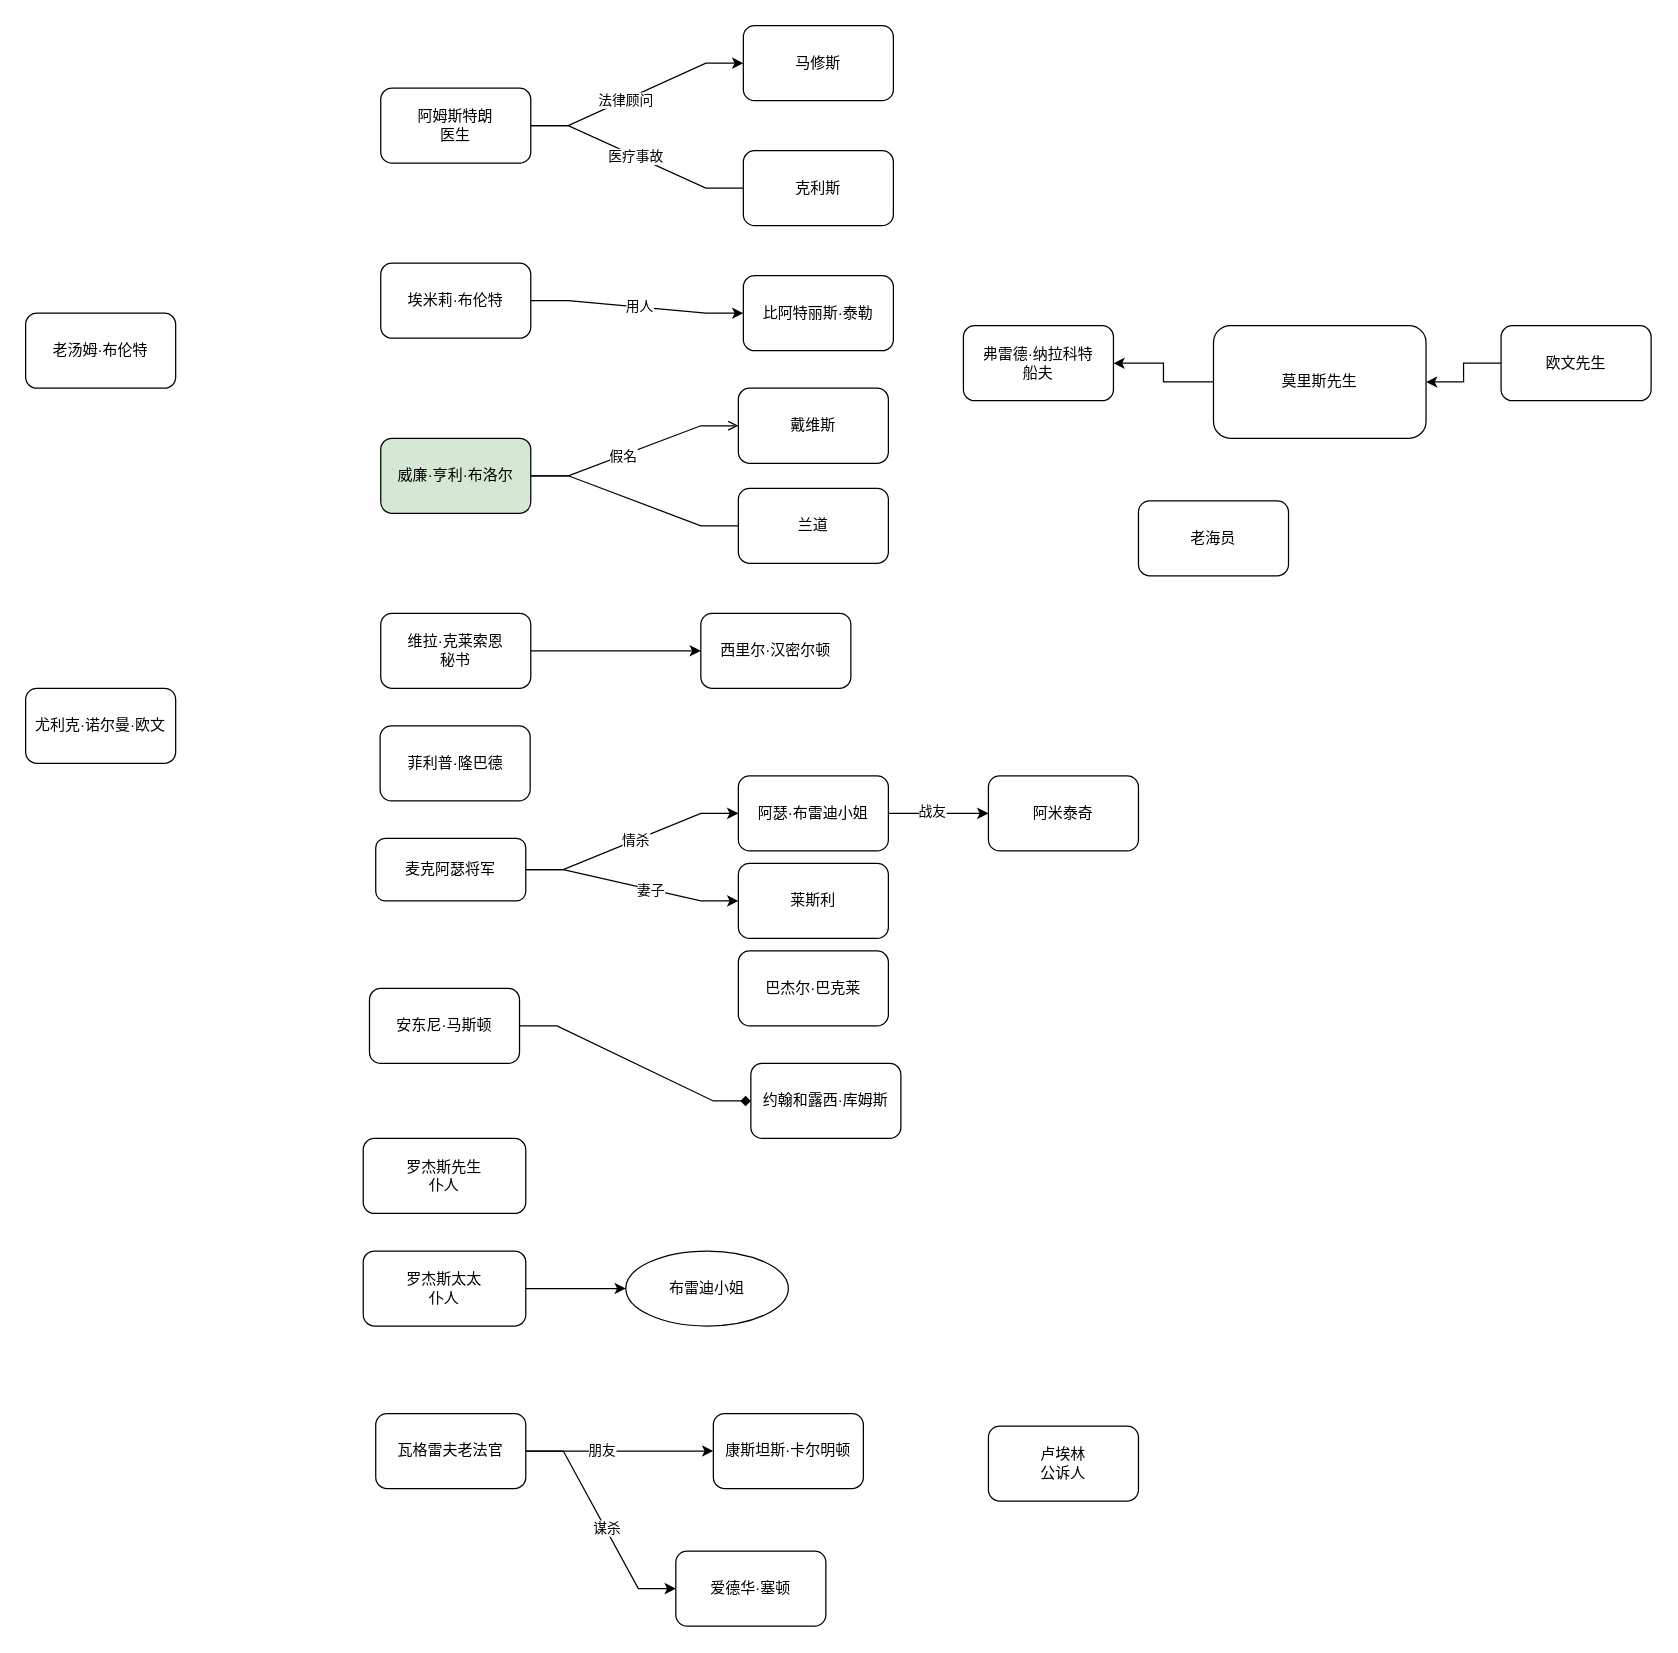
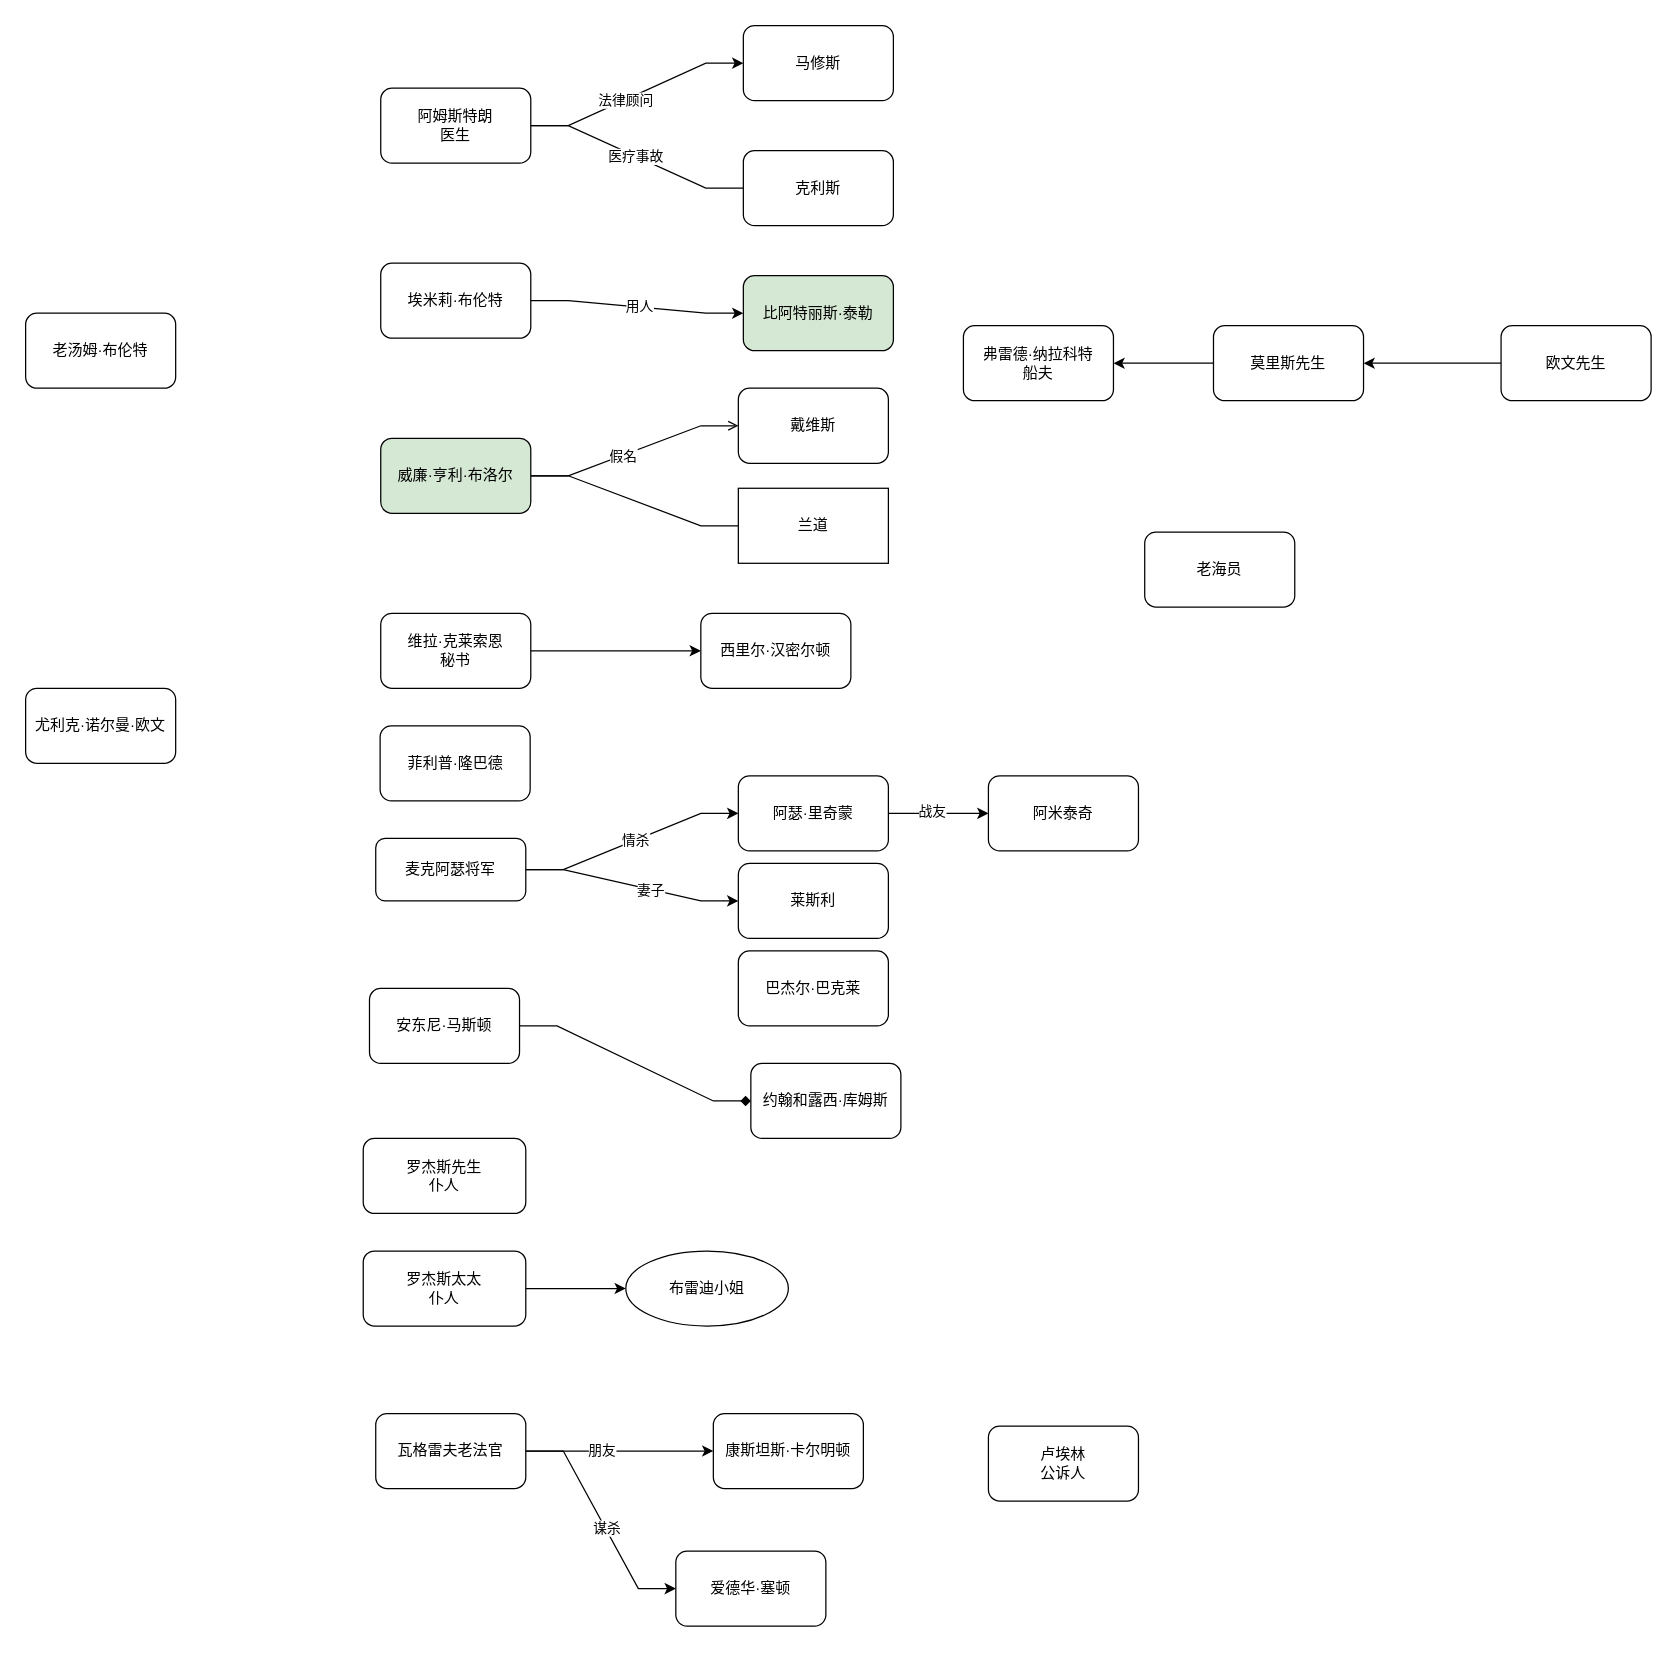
- <mxCell id="56" value="比阿特丽斯·泰勒" style="rounded=1;whiteSpace=wrap;html=1;" vertex="1" parent="1"><mxGeometry x="594" y="220" width="120" height="60" as="geometry" /></mxCell>
+ <mxCell id="56" value="比阿特丽斯·泰勒" style="rounded=1;whiteSpace=wrap;html=1;fillColor=#d5e8d4;" vertex="1" parent="1"><mxGeometry x="594" y="220" width="120" height="60" as="geometry" /></mxCell>
- <mxCell id="33" value="莫里斯先生" style="rounded=1;whiteSpace=wrap;html=1;strokeColor=default;align=center;verticalAlign=middle;fillColor=default;" parent="1" vertex="1"><mxGeometry x="970" y="260" width="170" height="90" as="geometry" /></mxCell>
+ <mxCell id="33" value="莫里斯先生" style="rounded=1;whiteSpace=wrap;html=1;strokeColor=default;align=center;verticalAlign=middle;fillColor=default;" parent="1" vertex="1"><mxGeometry x="970" y="260" width="120" height="60" as="geometry" /></mxCell>
- <mxCell id="50" value="兰道" style="rounded=1;whiteSpace=wrap;html=1;" vertex="1" parent="1"><mxGeometry x="590" y="390" width="120" height="60" as="geometry" /></mxCell>
+ <mxCell id="50" value="兰道" style="whiteSpace=wrap;html=1;rounded=0;" vertex="1" parent="1"><mxGeometry x="590" y="390" width="120" height="60" as="geometry" /></mxCell>
- <mxCell id="30" value="老海员" style="rounded=1;whiteSpace=wrap;html=1;strokeColor=default;align=center;verticalAlign=middle;fontFamily=Helvetica;fontSize=12;fontColor=default;fillColor=default;" parent="1" vertex="1"><mxGeometry x="910" y="400" width="120" height="60" as="geometry" /></mxCell>
+ <mxCell id="30" value="老海员" style="rounded=1;whiteSpace=wrap;html=1;strokeColor=default;align=center;verticalAlign=middle;fontFamily=Helvetica;fontSize=12;fontColor=default;fillColor=default;" parent="1" vertex="1"><mxGeometry x="915" y="425" width="120" height="60" as="geometry" /></mxCell>
- <mxCell id="47" value="阿瑟·布雷迪小姐" style="rounded=1;whiteSpace=wrap;html=1;strokeColor=default;align=center;verticalAlign=middle;fillColor=default;" vertex="1" parent="1"><mxGeometry x="590" y="620" width="120" height="60" as="geometry" /></mxCell>
+ <mxCell id="47" value="阿瑟·里奇蒙" style="rounded=1;whiteSpace=wrap;html=1;strokeColor=default;align=center;verticalAlign=middle;fillColor=default;" vertex="1" parent="1"><mxGeometry x="590" y="620" width="120" height="60" as="geometry" /></mxCell>
